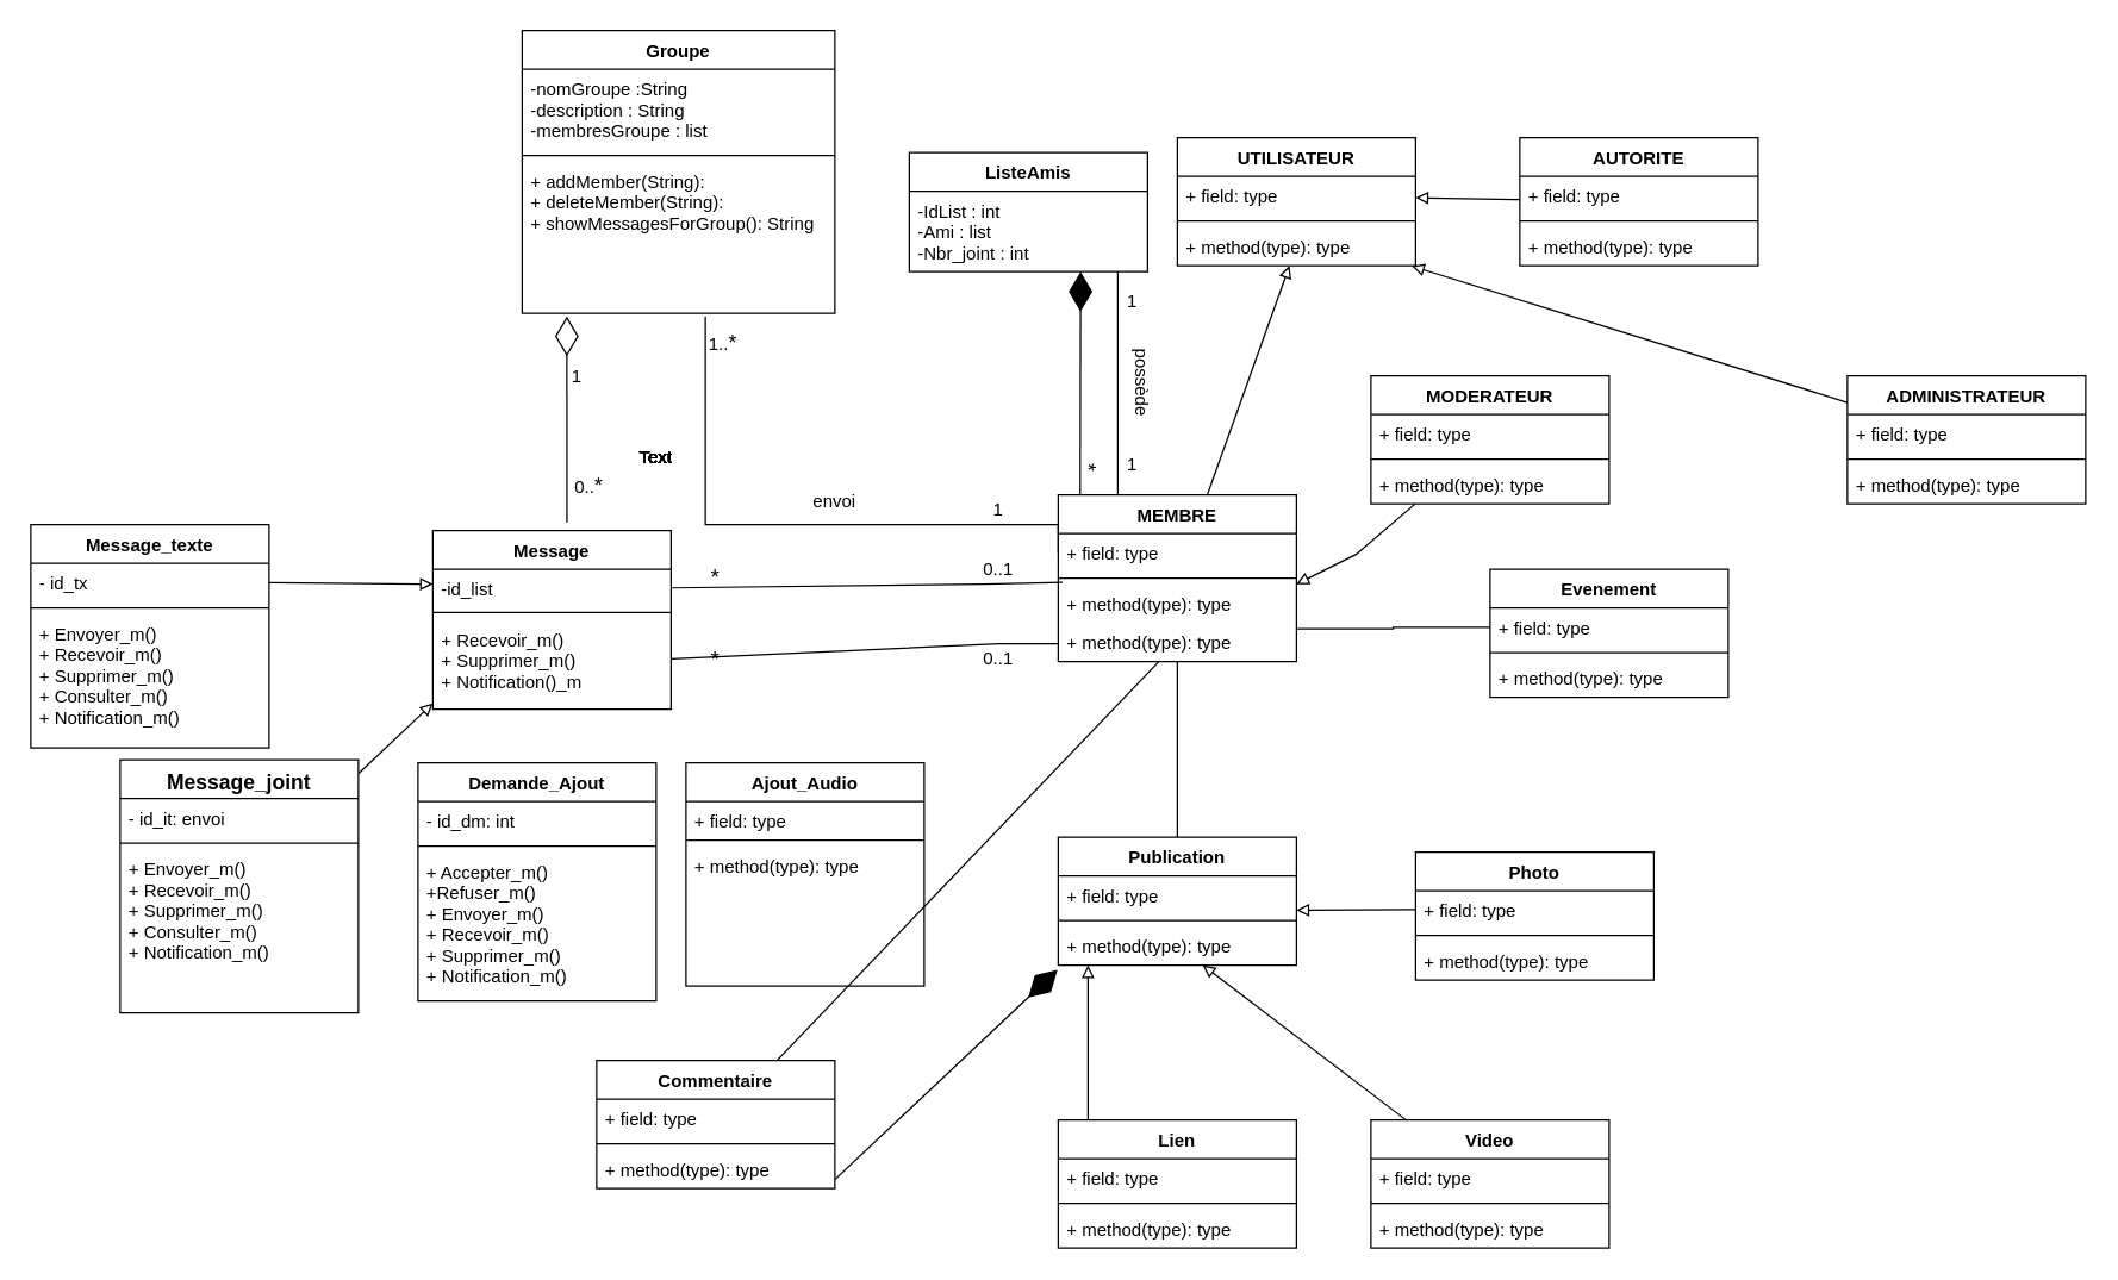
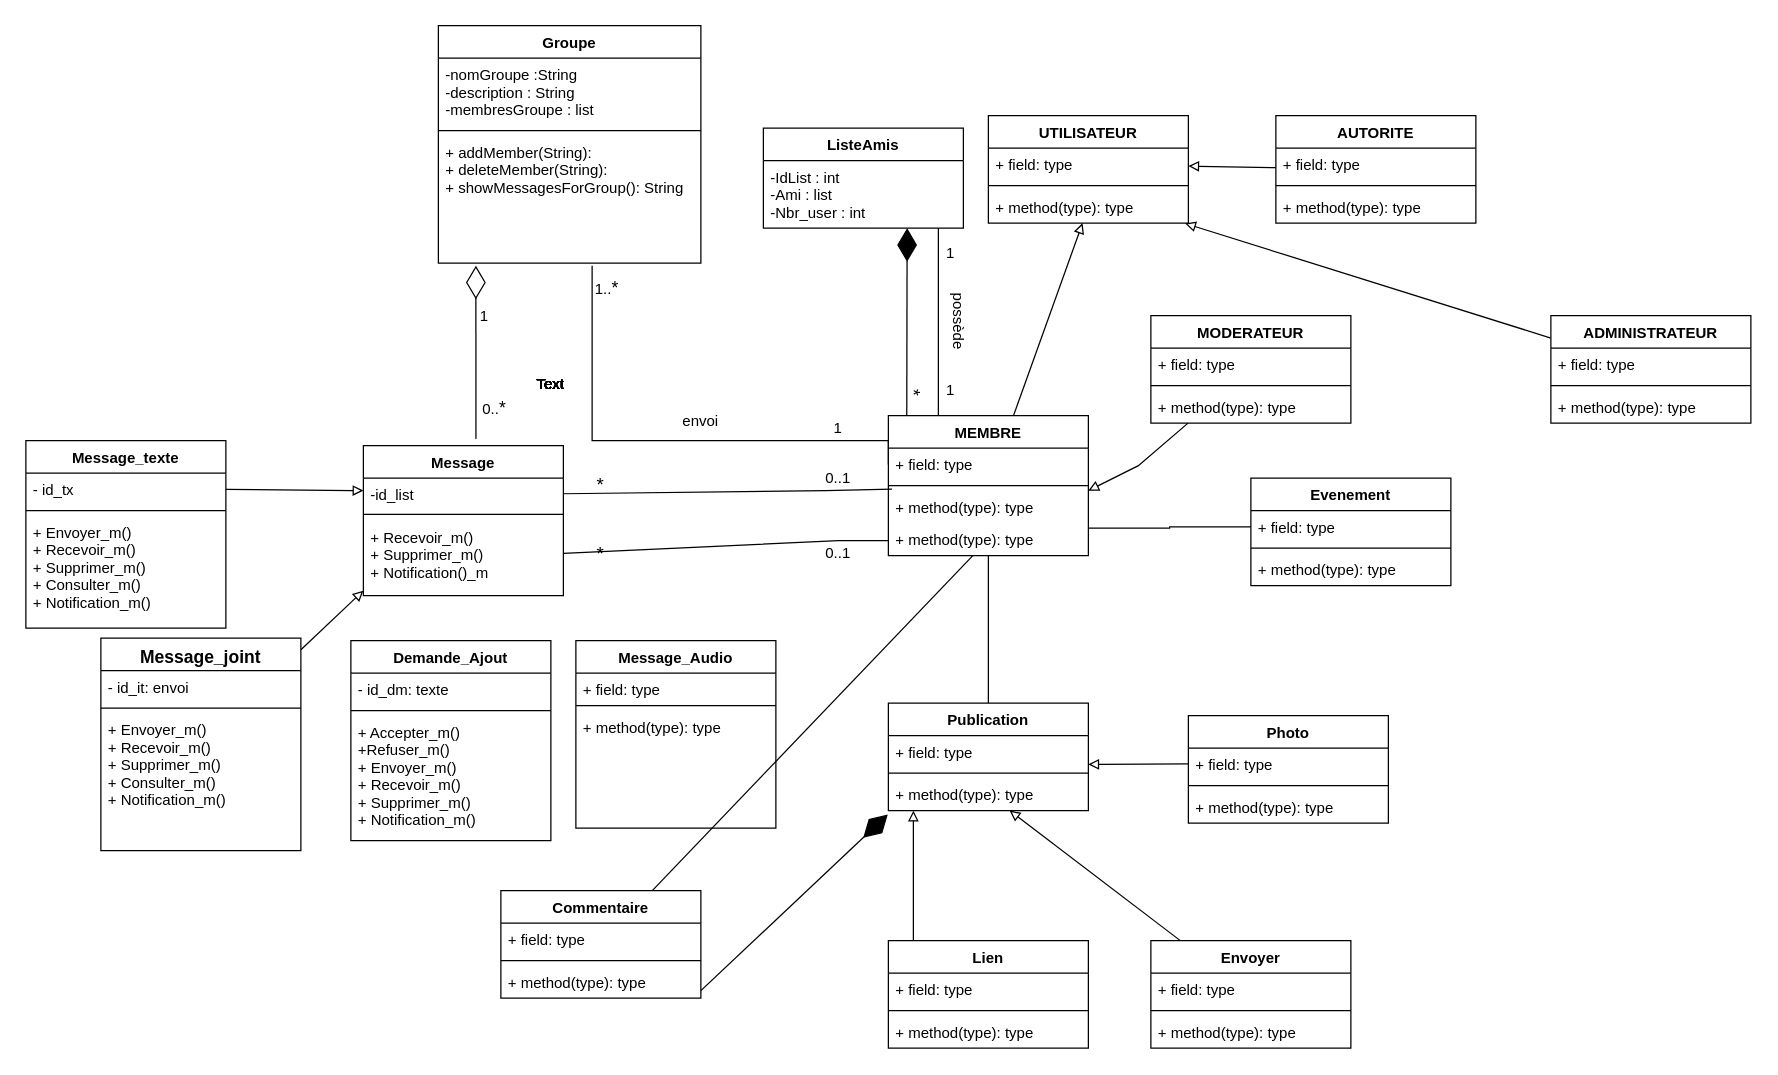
- <mxCell id="49" value="-IdList : int&#10;-Ami : list&#10;-Nbr_joint : int&#10;" style="text;strokeColor=none;fillColor=none;align=left;verticalAlign=top;spacingLeft=4;spacingRight=4;overflow=hidden;rotatable=0;points=[[0,0.5],[1,0.5]];portConstraint=eastwest;" vertex="1" parent="48"><mxGeometry y="26" width="160" height="54" as="geometry" /></mxCell>
+ <mxCell id="49" value="-IdList : int&#10;-Ami : list&#10;-Nbr_user : int&#10;" style="text;strokeColor=none;fillColor=none;align=left;verticalAlign=top;spacingLeft=4;spacingRight=4;overflow=hidden;rotatable=0;points=[[0,0.5],[1,0.5]];portConstraint=eastwest;" vertex="1" parent="48"><mxGeometry y="26" width="160" height="54" as="geometry" /></mxCell>
- <mxCell id="67" value="Ajout_Audio" style="swimlane;fontStyle=1;align=center;verticalAlign=top;childLayout=stackLayout;horizontal=1;startSize=26;horizontalStack=0;resizeParent=1;resizeParentMax=0;resizeLast=0;collapsible=1;marginBottom=0;" vertex="1" parent="1"><mxGeometry x="460" y="512" width="160" height="150" as="geometry" /></mxCell>
+ <mxCell id="67" value="Message_Audio" style="swimlane;fontStyle=1;align=center;verticalAlign=top;childLayout=stackLayout;horizontal=1;startSize=26;horizontalStack=0;resizeParent=1;resizeParentMax=0;resizeLast=0;collapsible=1;marginBottom=0;" vertex="1" parent="1"><mxGeometry x="460" y="512" width="160" height="150" as="geometry" /></mxCell>
- <mxCell id="72" value="- id_dm: int" style="text;strokeColor=none;fillColor=none;align=left;verticalAlign=top;spacingLeft=4;spacingRight=4;overflow=hidden;rotatable=0;points=[[0,0.5],[1,0.5]];portConstraint=eastwest;" vertex="1" parent="71"><mxGeometry y="26" width="160" height="26" as="geometry" /></mxCell>
+ <mxCell id="72" value="- id_dm: texte" style="text;strokeColor=none;fillColor=none;align=left;verticalAlign=top;spacingLeft=4;spacingRight=4;overflow=hidden;rotatable=0;points=[[0,0.5],[1,0.5]];portConstraint=eastwest;" vertex="1" parent="71"><mxGeometry y="26" width="160" height="26" as="geometry" /></mxCell>
- <mxCell id="34" value="Video" style="swimlane;fontStyle=1;align=center;verticalAlign=top;childLayout=stackLayout;horizontal=1;startSize=26;horizontalStack=0;resizeParent=1;resizeParentMax=0;resizeLast=0;collapsible=1;marginBottom=0;" vertex="1" parent="1"><mxGeometry x="920" y="752" width="160" height="86" as="geometry" /></mxCell>
+ <mxCell id="34" value="Envoyer" style="swimlane;fontStyle=1;align=center;verticalAlign=top;childLayout=stackLayout;horizontal=1;startSize=26;horizontalStack=0;resizeParent=1;resizeParentMax=0;resizeLast=0;collapsible=1;marginBottom=0;" vertex="1" parent="1"><mxGeometry x="920" y="752" width="160" height="86" as="geometry" /></mxCell>
